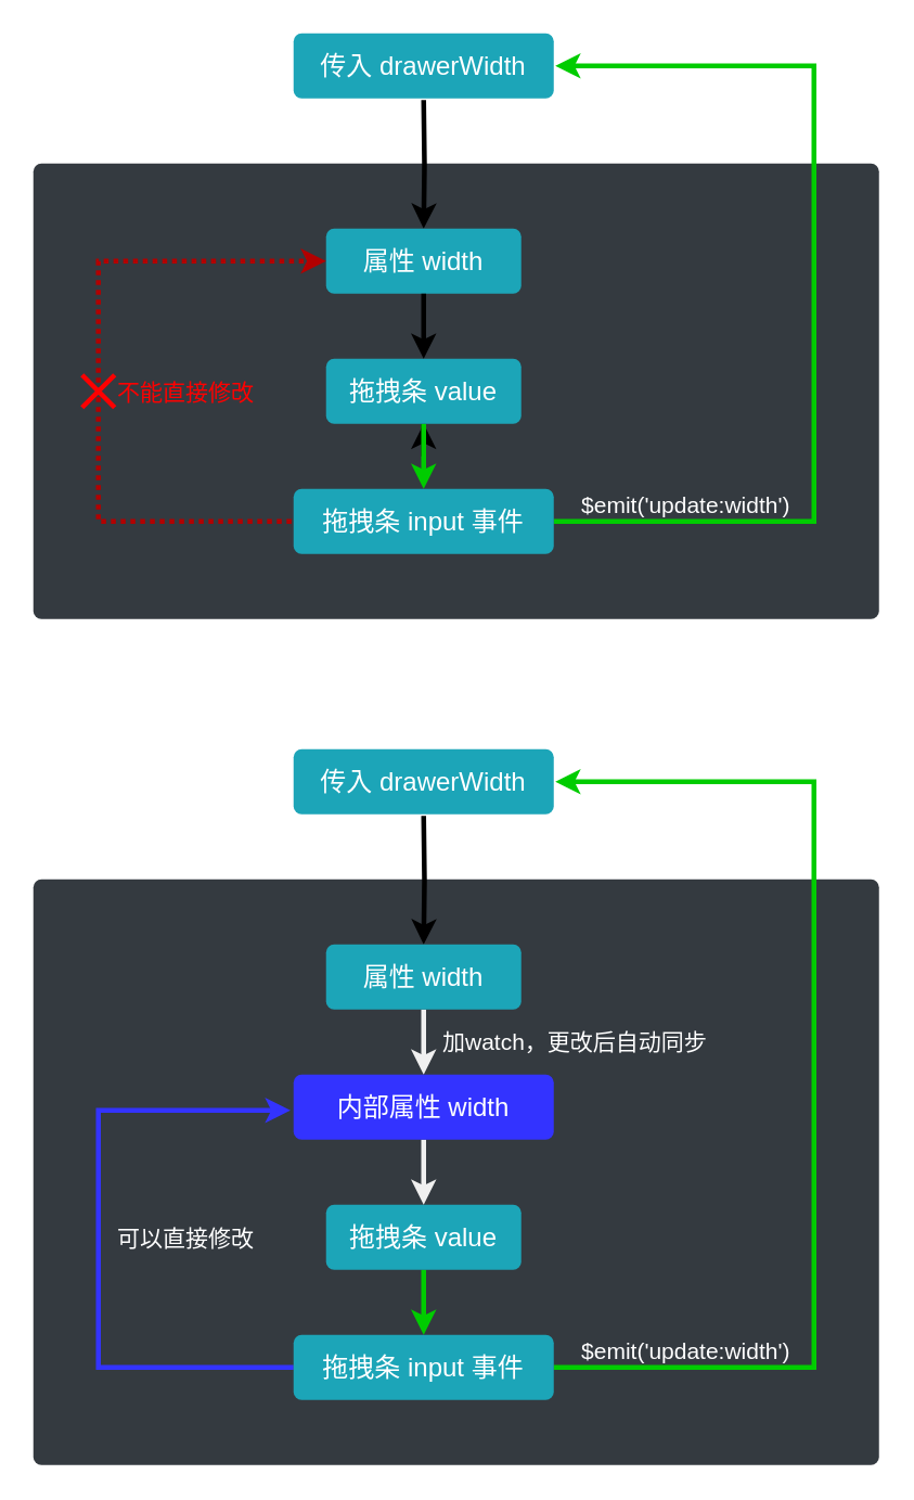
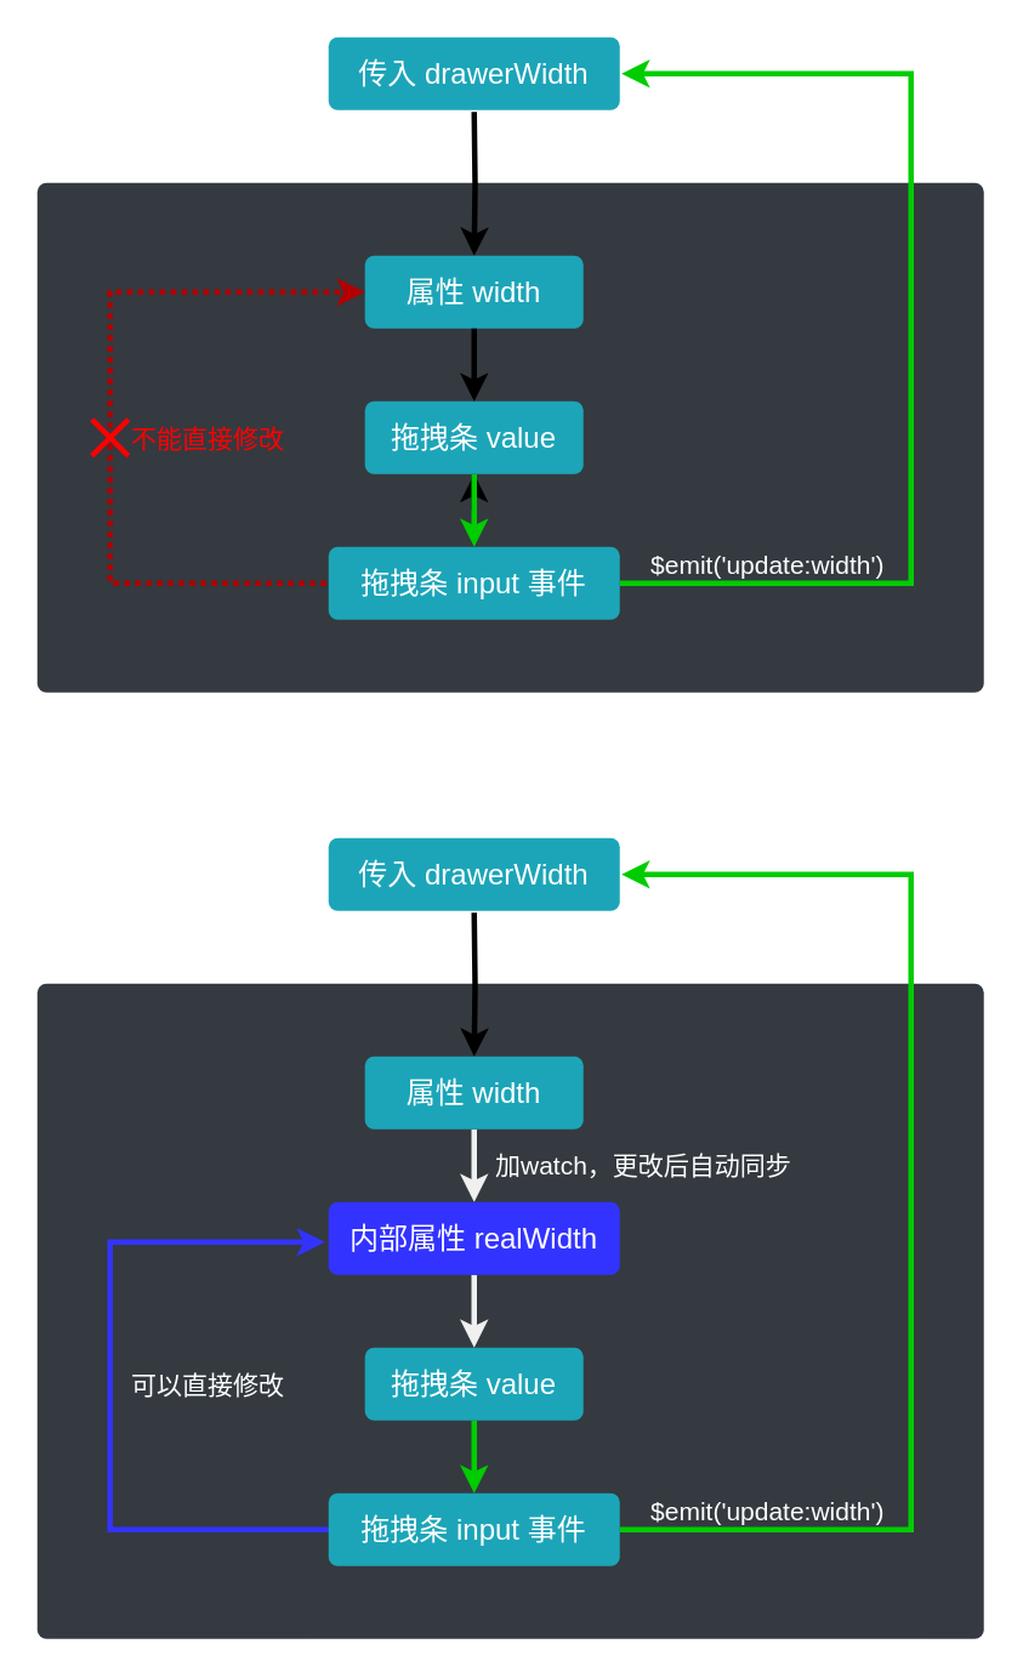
- <mxCell id="30" value="内部属性&amp;nbsp;width" style="html=1;shadow=0;dashed=0;shape=mxgraph.bootstrap.rrect;rSize=5;strokeColor=none;strokeWidth=1;fontColor=#FFFFFF;whiteSpace=wrap;align=center;verticalAlign=middle;spacingLeft=0;fontStyle=0;fontSize=16;spacing=5;fillColor=#3333FF;" vertex="1" parent="1"><mxGeometry x="180" y="660" width="160" height="40" as="geometry" /></mxCell>
+ <mxCell id="30" value="内部属性&amp;nbsp;realWidth" style="html=1;shadow=0;dashed=0;shape=mxgraph.bootstrap.rrect;rSize=5;strokeColor=none;strokeWidth=1;fontColor=#FFFFFF;whiteSpace=wrap;align=center;verticalAlign=middle;spacingLeft=0;fontStyle=0;fontSize=16;spacing=5;fillColor=#3333FF;" vertex="1" parent="1"><mxGeometry x="180" y="660" width="160" height="40" as="geometry" /></mxCell>
